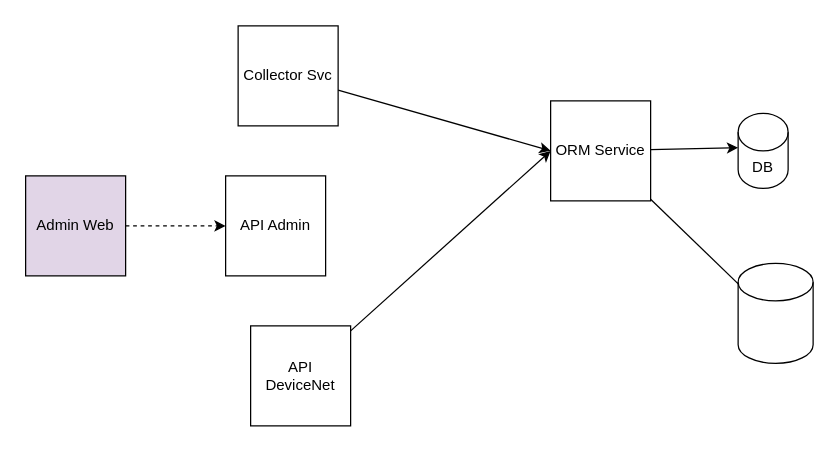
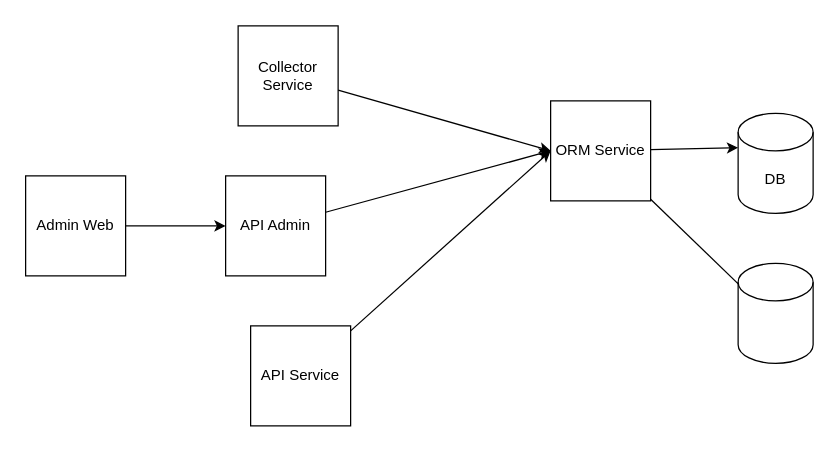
- <mxCell id="7" value="Collector Svc" style="whiteSpace=wrap;html=1;aspect=fixed;" vertex="1" parent="1"><mxGeometry x="190" y="20" width="80" height="80" as="geometry" /></mxCell>
+ <mxCell id="7" value="Collector Service" style="whiteSpace=wrap;html=1;aspect=fixed;" vertex="1" parent="1"><mxGeometry x="190" y="20" width="80" height="80" as="geometry" /></mxCell>
- <mxCell id="5" value="DB" style="shape=cylinder3;whiteSpace=wrap;html=1;boundedLbl=1;backgroundOutline=1;size=15;" vertex="1" parent="1"><mxGeometry x="590" y="90" width="40" height="60" as="geometry" /></mxCell>
+ <mxCell id="5" value="DB" style="shape=cylinder3;whiteSpace=wrap;html=1;boundedLbl=1;backgroundOutline=1;size=15;" vertex="1" parent="1"><mxGeometry x="590" y="90" width="60" height="80" as="geometry" /></mxCell>
+ <mxCell id="8" style="edgeStyle=none;html=1;entryX=0;entryY=0.5;entryDx=0;entryDy=0;" edge="1" parent="1" source="9" target="4"><mxGeometry relative="1" as="geometry" /></mxCell>
- <mxCell id="14" value="Admin Web" style="whiteSpace=wrap;html=1;aspect=fixed;fillColor=#e1d5e7;" vertex="1" parent="1"><mxGeometry x="20" y="140" width="80" height="80" as="geometry" /></mxCell>
+ <mxCell id="14" value="Admin Web" style="whiteSpace=wrap;html=1;aspect=fixed;" vertex="1" parent="1"><mxGeometry x="20" y="140" width="80" height="80" as="geometry" /></mxCell>
- <mxCell id="13" style="edgeStyle=none;html=1;entryX=0;entryY=0.5;entryDx=0;entryDy=0;dashed=1;" edge="1" parent="1" source="14" target="9"><mxGeometry relative="1" as="geometry" /></mxCell>
+ <mxCell id="13" style="edgeStyle=none;html=1;entryX=0;entryY=0.5;entryDx=0;entryDy=0;" edge="1" parent="1" source="14" target="9"><mxGeometry relative="1" as="geometry" /></mxCell>
- <mxCell id="11" value="API DeviceNet" style="whiteSpace=wrap;html=1;aspect=fixed;" vertex="1" parent="1"><mxGeometry x="200" y="260" width="80" height="80" as="geometry" /></mxCell>
+ <mxCell id="11" value="API Service" style="whiteSpace=wrap;html=1;aspect=fixed;" vertex="1" parent="1"><mxGeometry x="200" y="260" width="80" height="80" as="geometry" /></mxCell>
